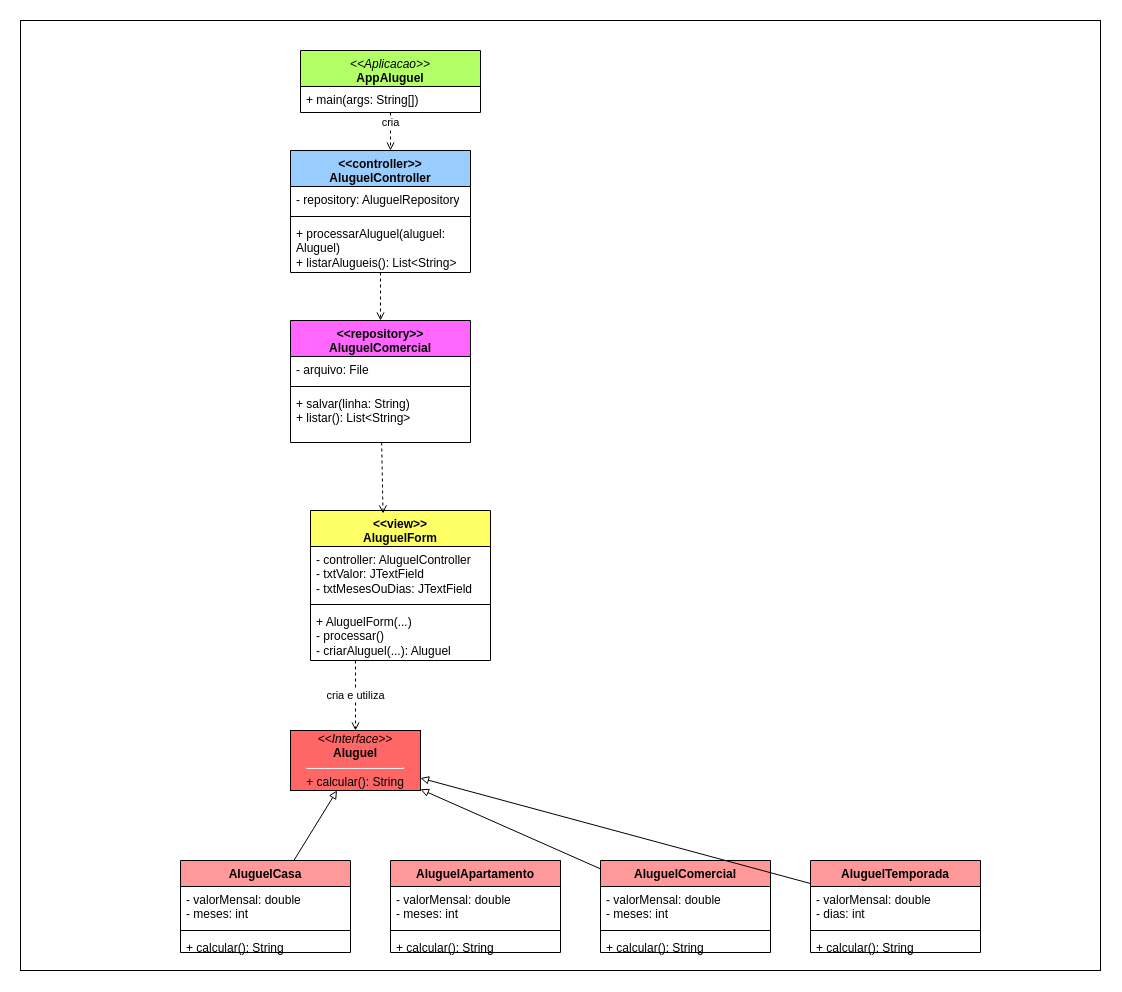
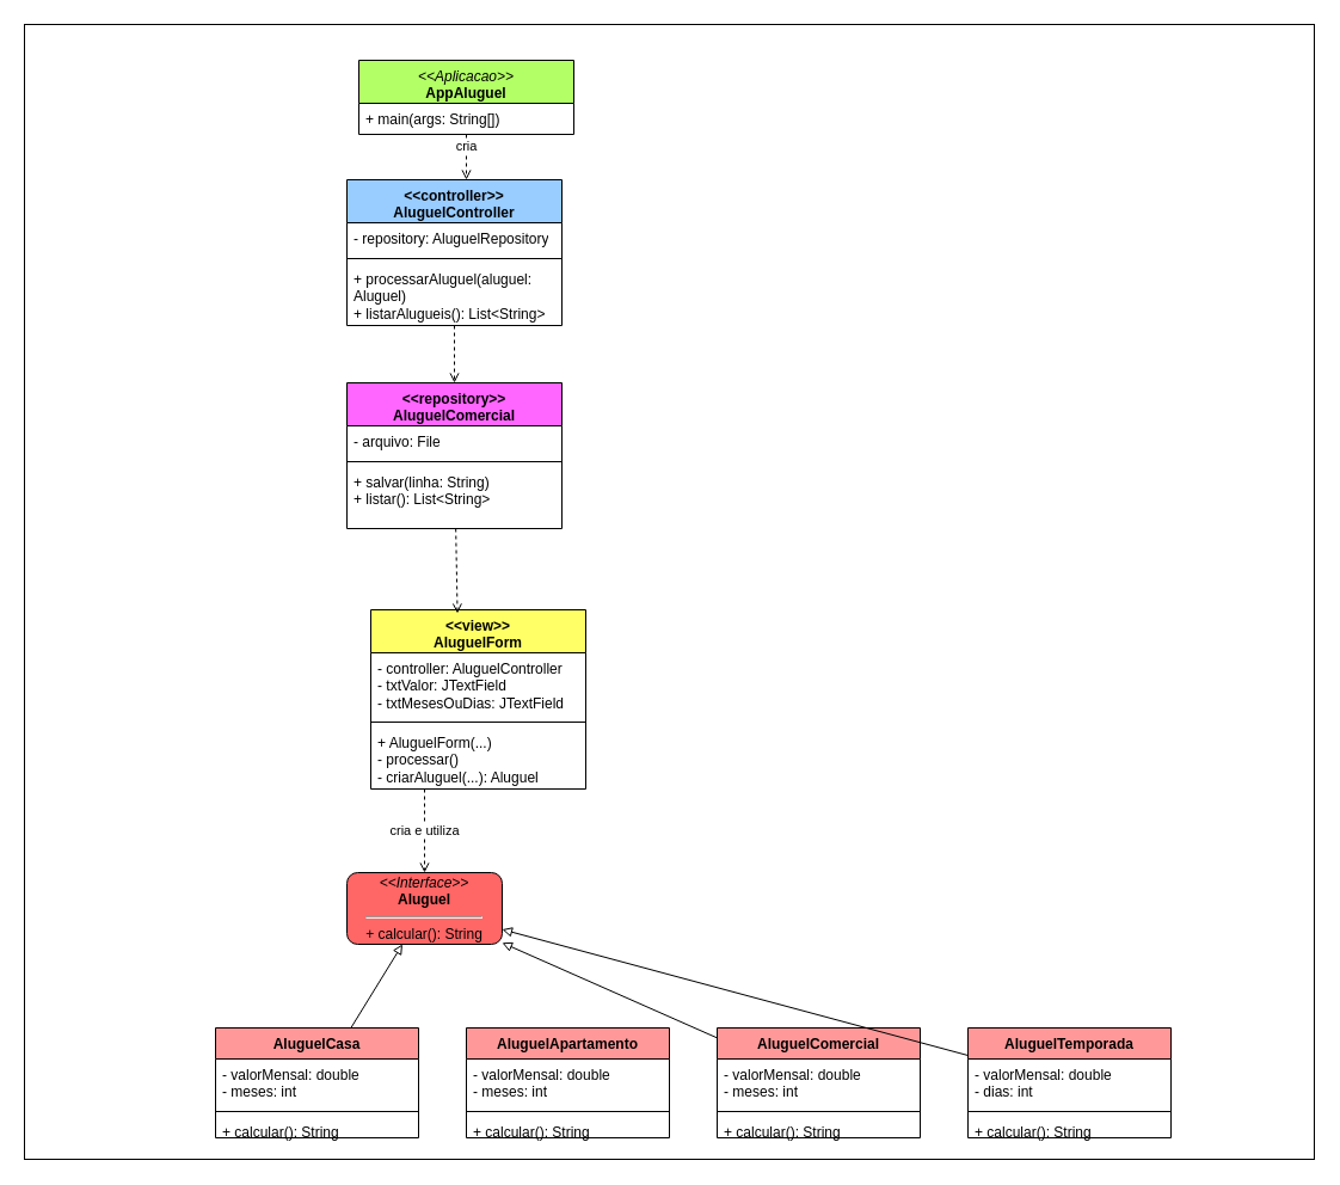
- <mxCell id="19" value="&lt;i&gt;&amp;lt;&amp;lt;Interface&amp;gt;&amp;gt;&lt;/i&gt;&lt;br&gt;&lt;b&gt;Aluguel&lt;/b&gt;&lt;hr&gt;+ calcular(): String" style="html=1;whiteSpace=wrap;align=center;verticalAlign=middle;fillColor=#FF6666;" parent="1" vertex="1"><mxGeometry x="290" y="730" width="130" height="60" as="geometry" /></mxCell>
+ <mxCell id="19" value="&lt;i&gt;&amp;lt;&amp;lt;Interface&amp;gt;&amp;gt;&lt;/i&gt;&lt;br&gt;&lt;b&gt;Aluguel&lt;/b&gt;&lt;hr&gt;+ calcular(): String" style="html=1;whiteSpace=wrap;align=center;verticalAlign=middle;fillColor=#FF6666;rounded=1;" parent="1" vertex="1"><mxGeometry x="290" y="730" width="130" height="60" as="geometry" /></mxCell>
